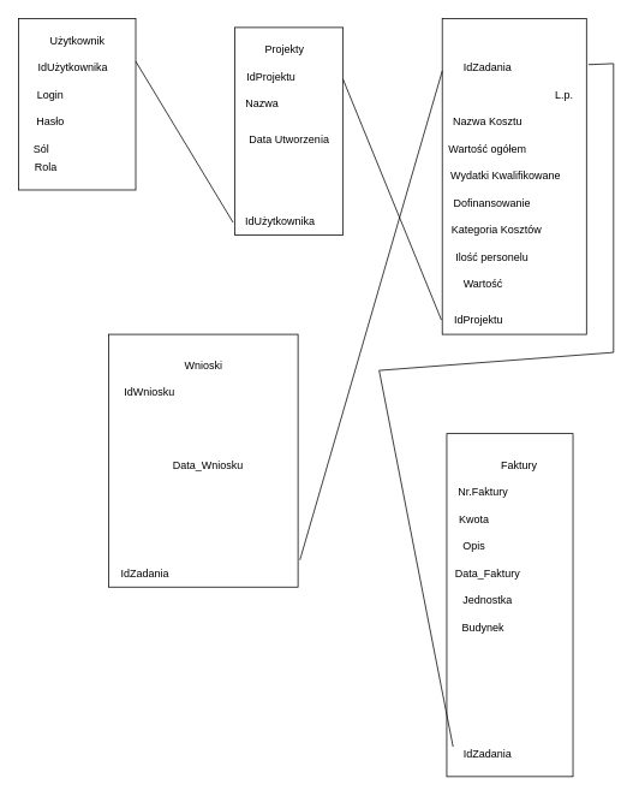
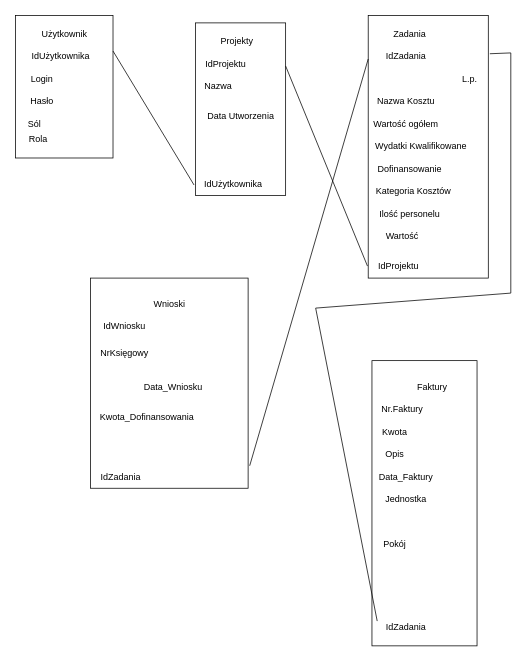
+ <mxCell id="13" value="Zadania" style="text;html=1;align=center;verticalAlign=middle;resizable=0;points=[];autosize=1;strokeColor=none;fillColor=none;" vertex="1" parent="1"><mxGeometry x="510" y="30" width="70" height="30" as="geometry" /></mxCell>
+ <mxCell id="36" value="NrKsięgowy" style="text;html=1;align=center;verticalAlign=middle;resizable=0;points=[];autosize=1;strokeColor=none;fillColor=none;" vertex="1" parent="1"><mxGeometry x="120" y="455" width="90" height="30" as="geometry" /></mxCell>
+ <mxCell id="48" value="Kwota_Dofinansowania" style="text;html=1;align=center;verticalAlign=middle;resizable=0;points=[];autosize=1;strokeColor=none;fillColor=none;" vertex="1" parent="1"><mxGeometry x="120" y="540" width="150" height="30" as="geometry" /></mxCell>
- <mxCell id="30" value="Budynek" style="text;html=1;align=center;verticalAlign=middle;resizable=0;points=[];autosize=1;strokeColor=none;fillColor=none;" vertex="1" parent="1"><mxGeometry x="500" y="680" width="70" height="30" as="geometry" /></mxCell>
+ <mxCell id="31" value="Pokój" style="text;html=1;align=center;verticalAlign=middle;resizable=0;points=[];autosize=1;strokeColor=none;fillColor=none;" vertex="1" parent="1"><mxGeometry x="500" y="710" width="50" height="30" as="geometry" /></mxCell>
